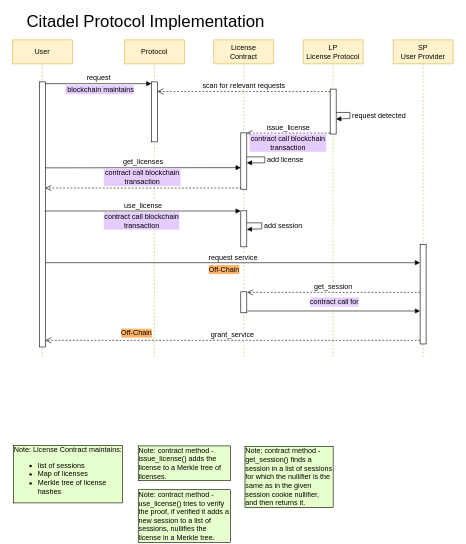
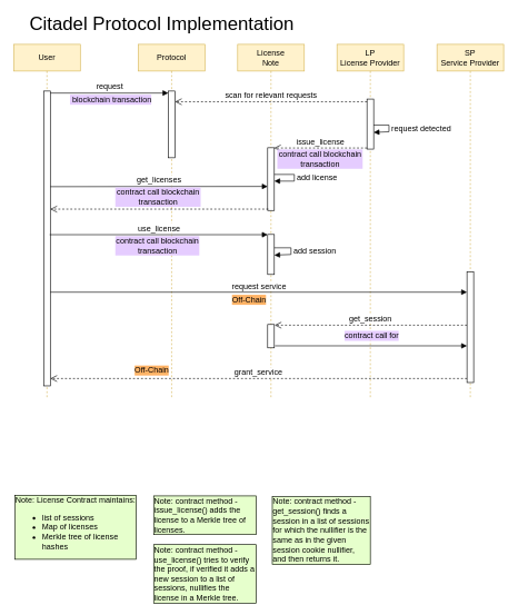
- <mxCell id="8" value="License&lt;br&gt;Contract" style="shape=umlLifeline;perimeter=lifelinePerimeter;whiteSpace=wrap;html=1;container=0;dropTarget=0;collapsible=0;recursiveResize=0;outlineConnect=0;portConstraint=eastwest;newEdgeStyle={&quot;edgeStyle&quot;:&quot;elbowEdgeStyle&quot;,&quot;elbow&quot;:&quot;vertical&quot;,&quot;curved&quot;:0,&quot;rounded&quot;:0};fillColor=#fff2cc;strokeColor=#d6b656;" parent="1" vertex="1"><mxGeometry x="356" y="66" width="100" height="530" as="geometry" /></mxCell>
+ <mxCell id="8" value="License&lt;br&gt;Note" style="shape=umlLifeline;perimeter=lifelinePerimeter;whiteSpace=wrap;html=1;container=0;dropTarget=0;collapsible=0;recursiveResize=0;outlineConnect=0;portConstraint=eastwest;newEdgeStyle={&quot;edgeStyle&quot;:&quot;elbowEdgeStyle&quot;,&quot;elbow&quot;:&quot;vertical&quot;,&quot;curved&quot;:0,&quot;rounded&quot;:0};fillColor=#fff2cc;strokeColor=#d6b656;" parent="1" vertex="1"><mxGeometry x="356" y="66" width="100" height="530" as="geometry" /></mxCell>
- <mxCell id="6" value="LP&lt;br&gt;License Protocol" style="shape=umlLifeline;perimeter=lifelinePerimeter;whiteSpace=wrap;html=1;container=0;dropTarget=0;collapsible=0;recursiveResize=0;outlineConnect=0;portConstraint=eastwest;newEdgeStyle={&quot;edgeStyle&quot;:&quot;elbowEdgeStyle&quot;,&quot;elbow&quot;:&quot;vertical&quot;,&quot;curved&quot;:0,&quot;rounded&quot;:0};fillColor=#fff2cc;strokeColor=#d6b656;" parent="1" vertex="1"><mxGeometry x="505" y="66" width="100" height="530" as="geometry" /></mxCell>
+ <mxCell id="6" value="LP&lt;br&gt;License Provider" style="shape=umlLifeline;perimeter=lifelinePerimeter;whiteSpace=wrap;html=1;container=0;dropTarget=0;collapsible=0;recursiveResize=0;outlineConnect=0;portConstraint=eastwest;newEdgeStyle={&quot;edgeStyle&quot;:&quot;elbowEdgeStyle&quot;,&quot;elbow&quot;:&quot;vertical&quot;,&quot;curved&quot;:0,&quot;rounded&quot;:0};fillColor=#fff2cc;strokeColor=#d6b656;" parent="1" vertex="1"><mxGeometry x="505" y="66" width="100" height="530" as="geometry" /></mxCell>
- <mxCell id="30" value="SP&lt;br&gt;User Provider" style="shape=umlLifeline;perimeter=lifelinePerimeter;whiteSpace=wrap;html=1;container=0;dropTarget=0;collapsible=0;recursiveResize=0;outlineConnect=0;portConstraint=eastwest;newEdgeStyle={&quot;edgeStyle&quot;:&quot;elbowEdgeStyle&quot;,&quot;elbow&quot;:&quot;vertical&quot;,&quot;curved&quot;:0,&quot;rounded&quot;:0};fillColor=#fff2cc;strokeColor=#d6b656;" vertex="1" parent="1"><mxGeometry x="655" y="66" width="100" height="530" as="geometry" /></mxCell>
+ <mxCell id="30" value="SP&lt;br&gt;Service Provider" style="shape=umlLifeline;perimeter=lifelinePerimeter;whiteSpace=wrap;html=1;container=0;dropTarget=0;collapsible=0;recursiveResize=0;outlineConnect=0;portConstraint=eastwest;newEdgeStyle={&quot;edgeStyle&quot;:&quot;elbowEdgeStyle&quot;,&quot;elbow&quot;:&quot;vertical&quot;,&quot;curved&quot;:0,&quot;rounded&quot;:0};fillColor=#fff2cc;strokeColor=#d6b656;" vertex="1" parent="1"><mxGeometry x="655" y="66" width="100" height="530" as="geometry" /></mxCell>
- <mxCell id="16" value="&amp;nbsp;blockchain maintains" style="text;html=1;strokeColor=none;fillColor=none;align=center;verticalAlign=middle;whiteSpace=wrap;rounded=0;labelBackgroundColor=#E5CCFF;fontSize=12;" parent="1" vertex="1"><mxGeometry x="101" y="141" width="130" height="15" as="geometry" /></mxCell>
+ <mxCell id="16" value="&amp;nbsp;blockchain transaction" style="text;html=1;strokeColor=none;fillColor=none;align=center;verticalAlign=middle;whiteSpace=wrap;rounded=0;labelBackgroundColor=#E5CCFF;fontSize=12;" parent="1" vertex="1"><mxGeometry x="101" y="141" width="130" height="15" as="geometry" /></mxCell>
